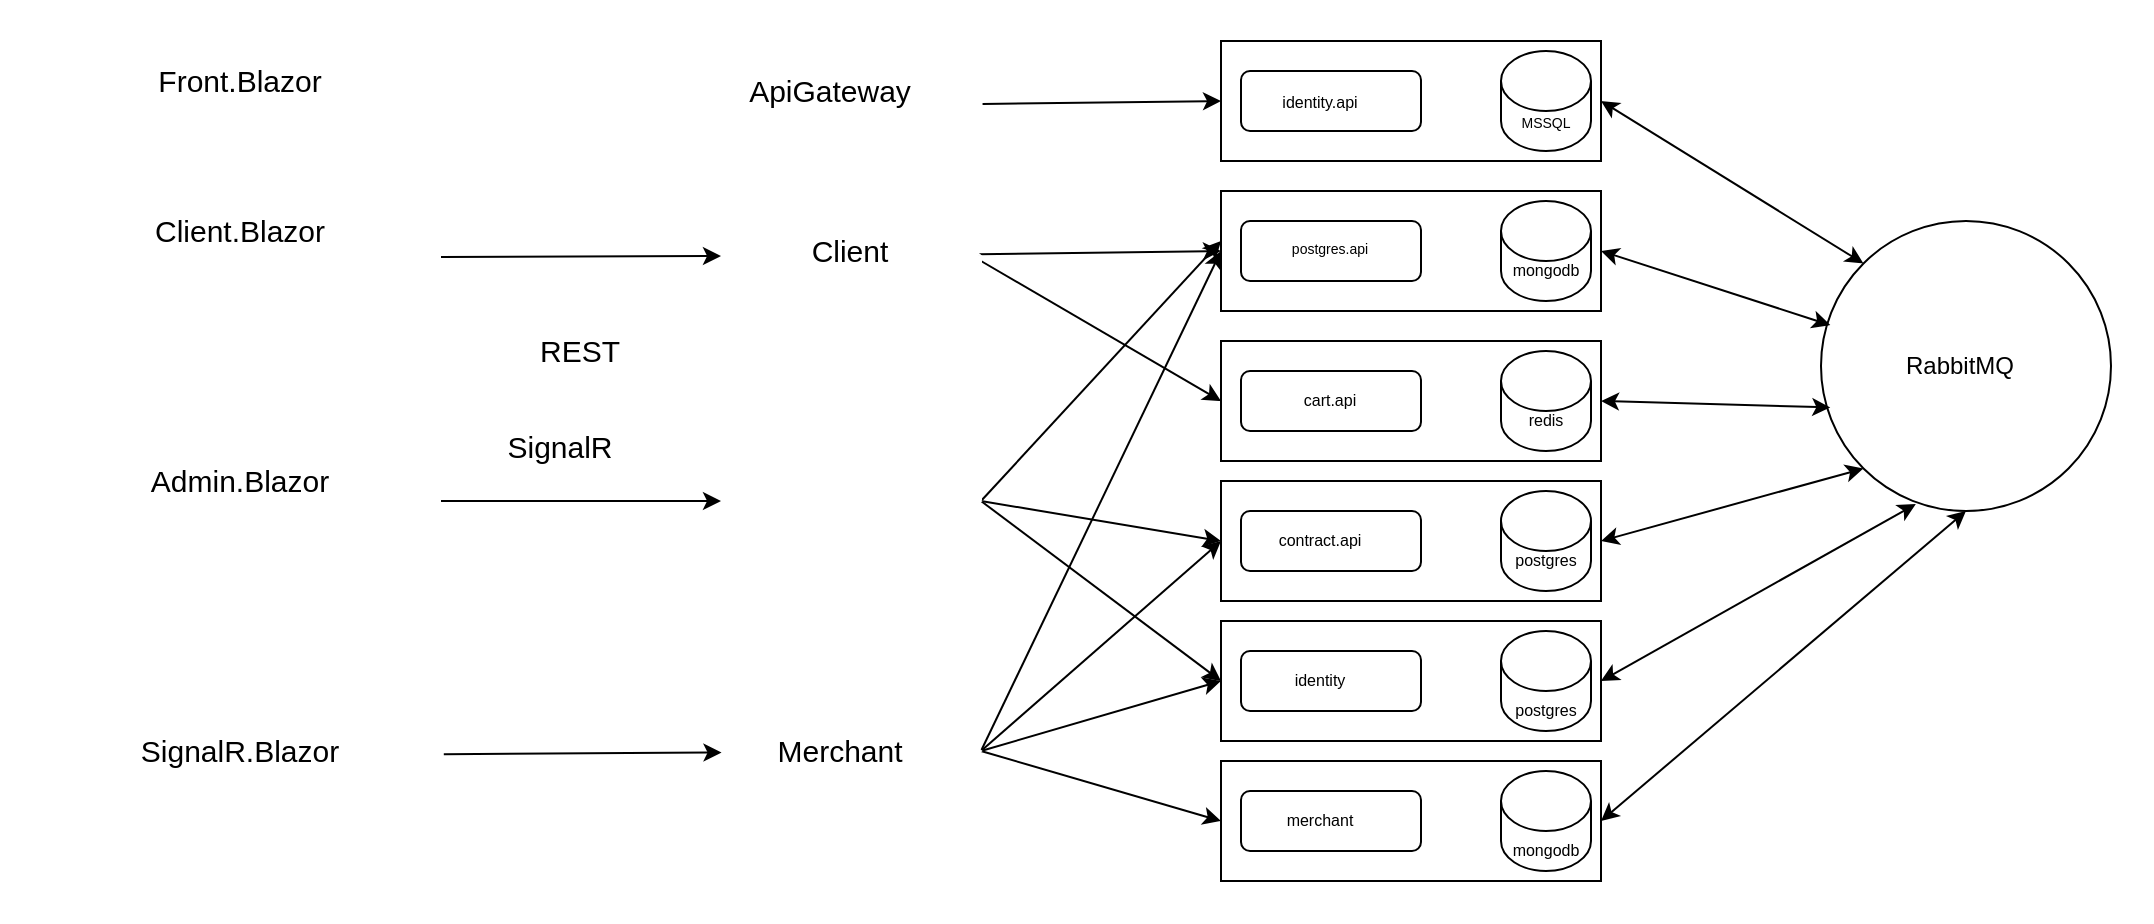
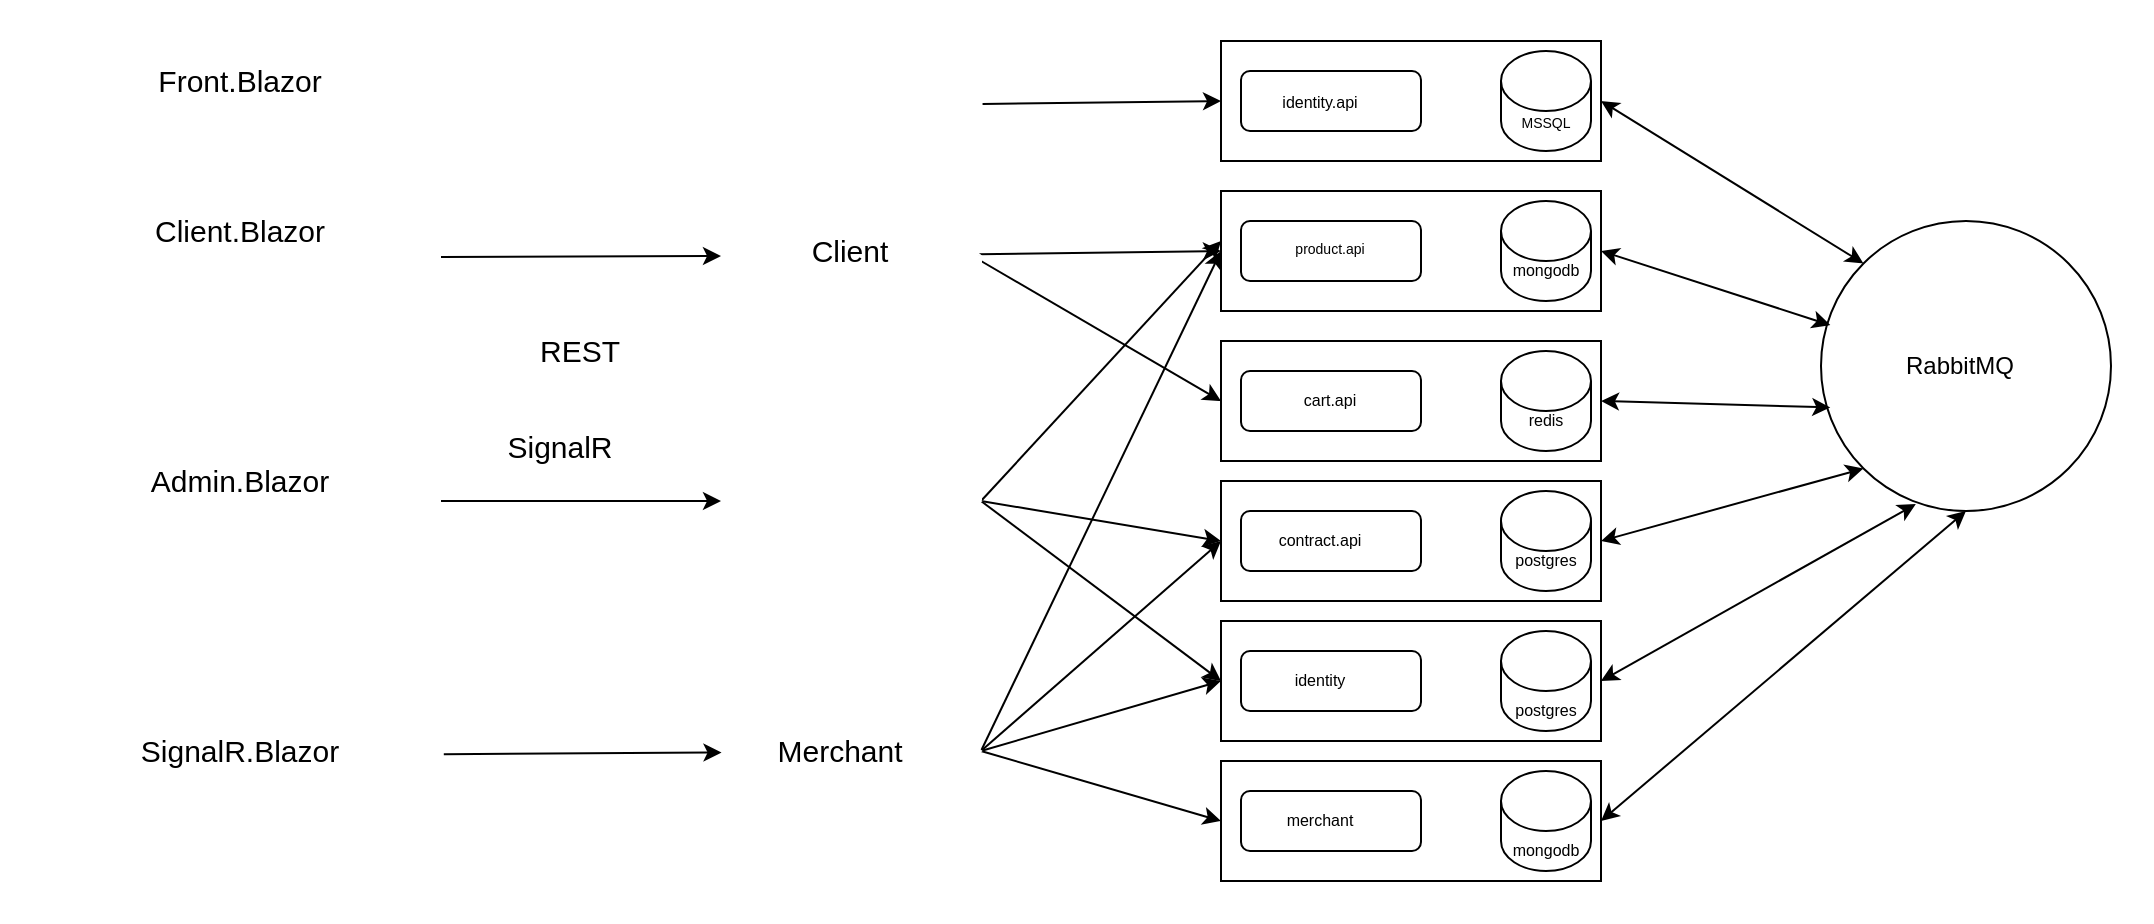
- <mxCell id="46" value="&lt;font style=&quot;font-size: 15px;&quot;&gt;ApiGateway&lt;/font&gt;" style="text;html=1;strokeColor=none;fillColor=none;align=center;verticalAlign=middle;whiteSpace=wrap;rounded=0;strokeWidth=1;fontSize=8;" vertex="1" parent="1"><mxGeometry x="380" y="30" width="70" height="30" as="geometry" /></mxCell>
- <mxCell id="22" value="postgres.api" style="text;html=1;strokeColor=none;fillColor=none;align=center;verticalAlign=middle;whiteSpace=wrap;rounded=0;strokeWidth=0;fontSize=7;opacity=0;" vertex="1" parent="1"><mxGeometry x="635" y="110" width="60" height="30" as="geometry" /></mxCell>
+ <mxCell id="22" value="product.api" style="text;html=1;strokeColor=none;fillColor=none;align=center;verticalAlign=middle;whiteSpace=wrap;rounded=0;strokeWidth=0;fontSize=7;opacity=0;" vertex="1" parent="1"><mxGeometry x="635" y="110" width="60" height="30" as="geometry" /></mxCell>
